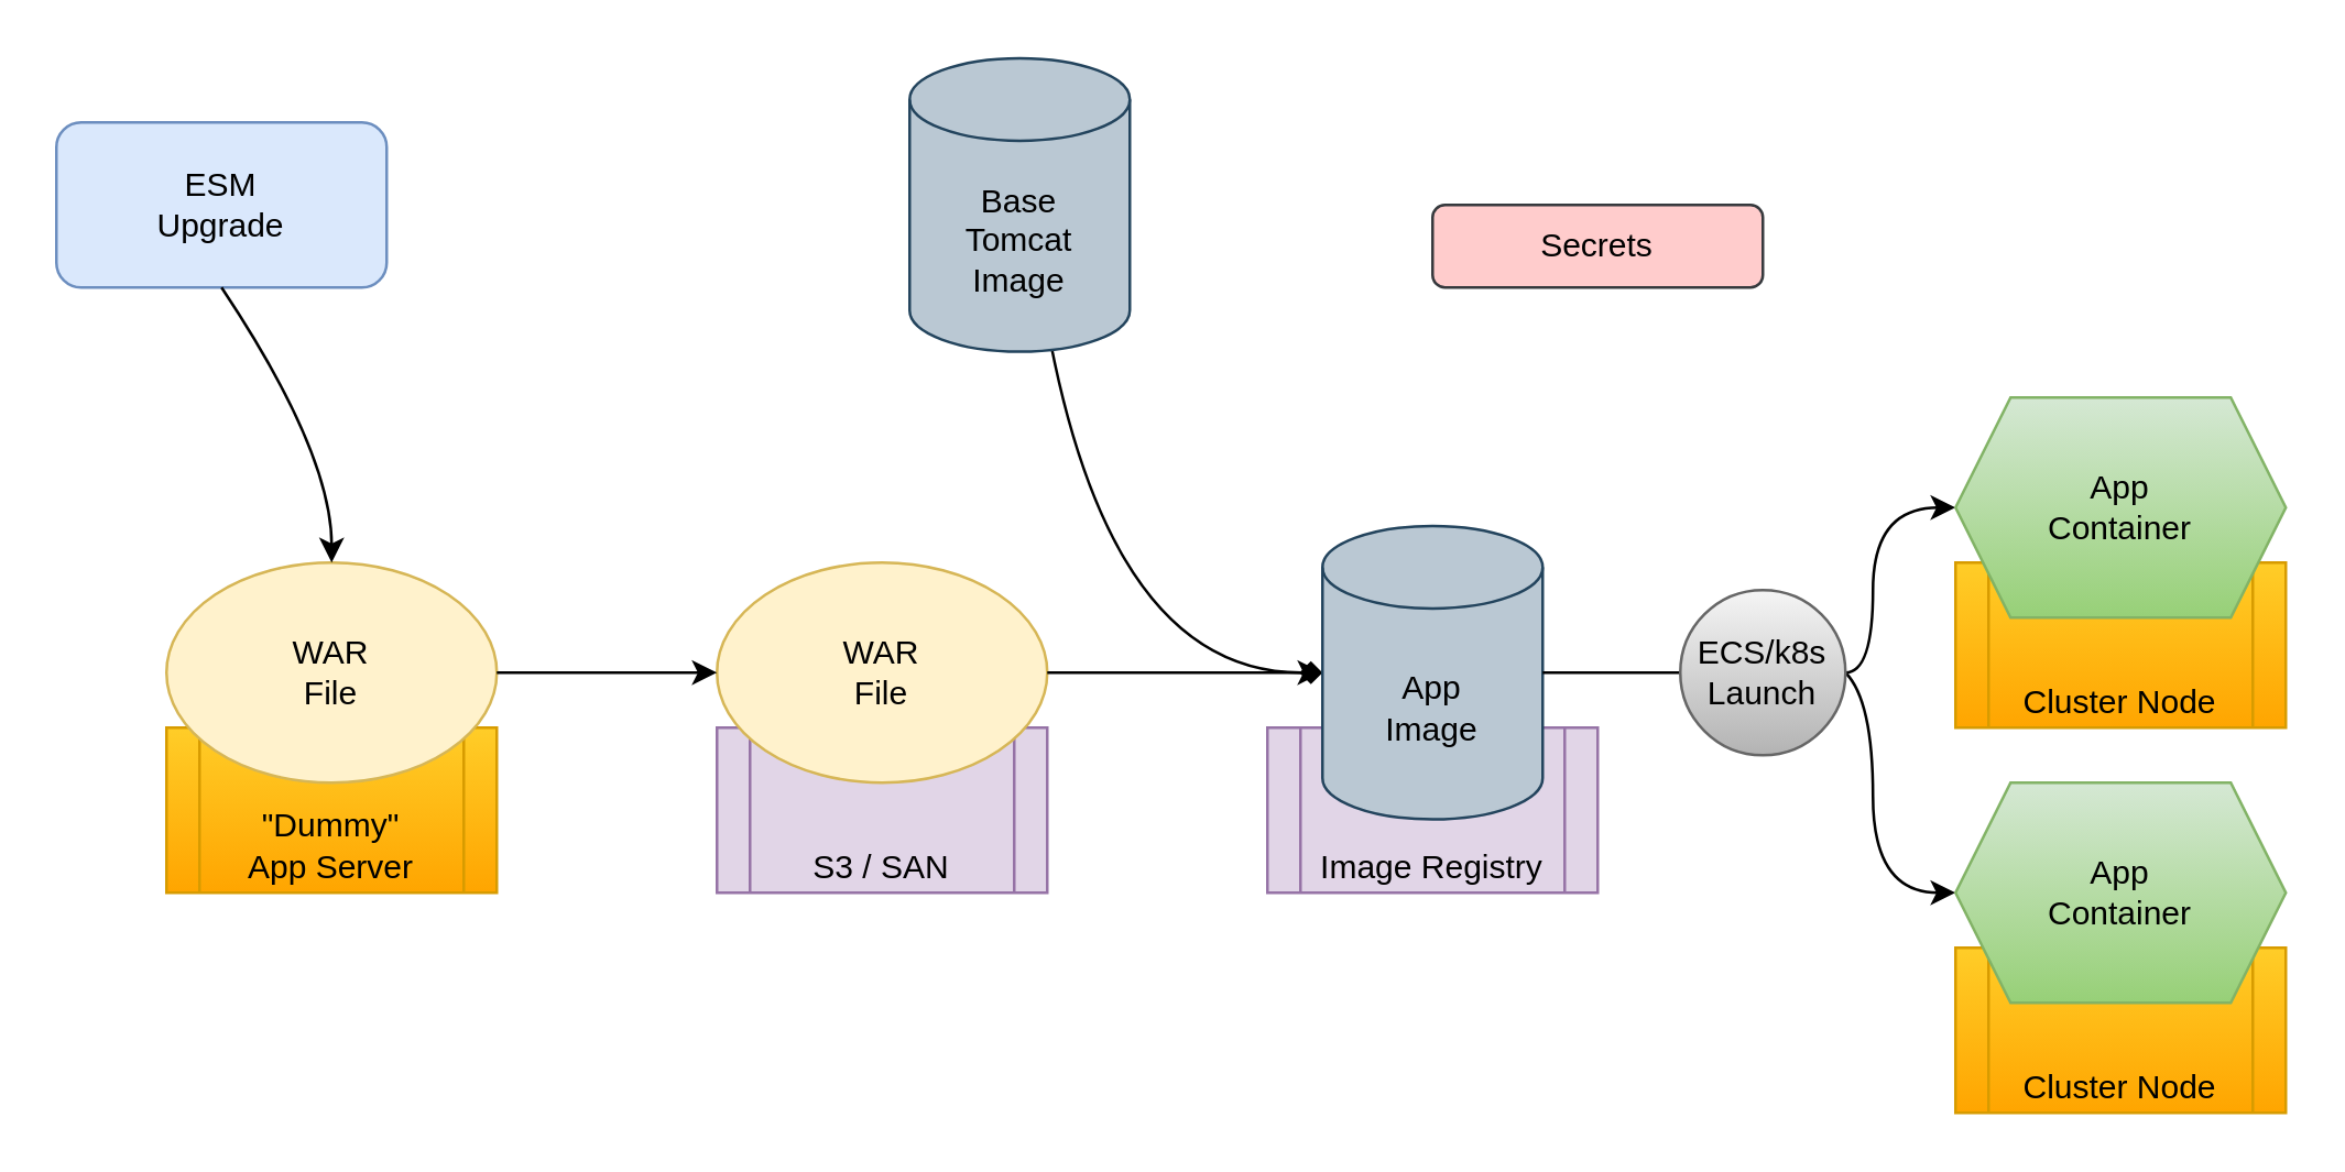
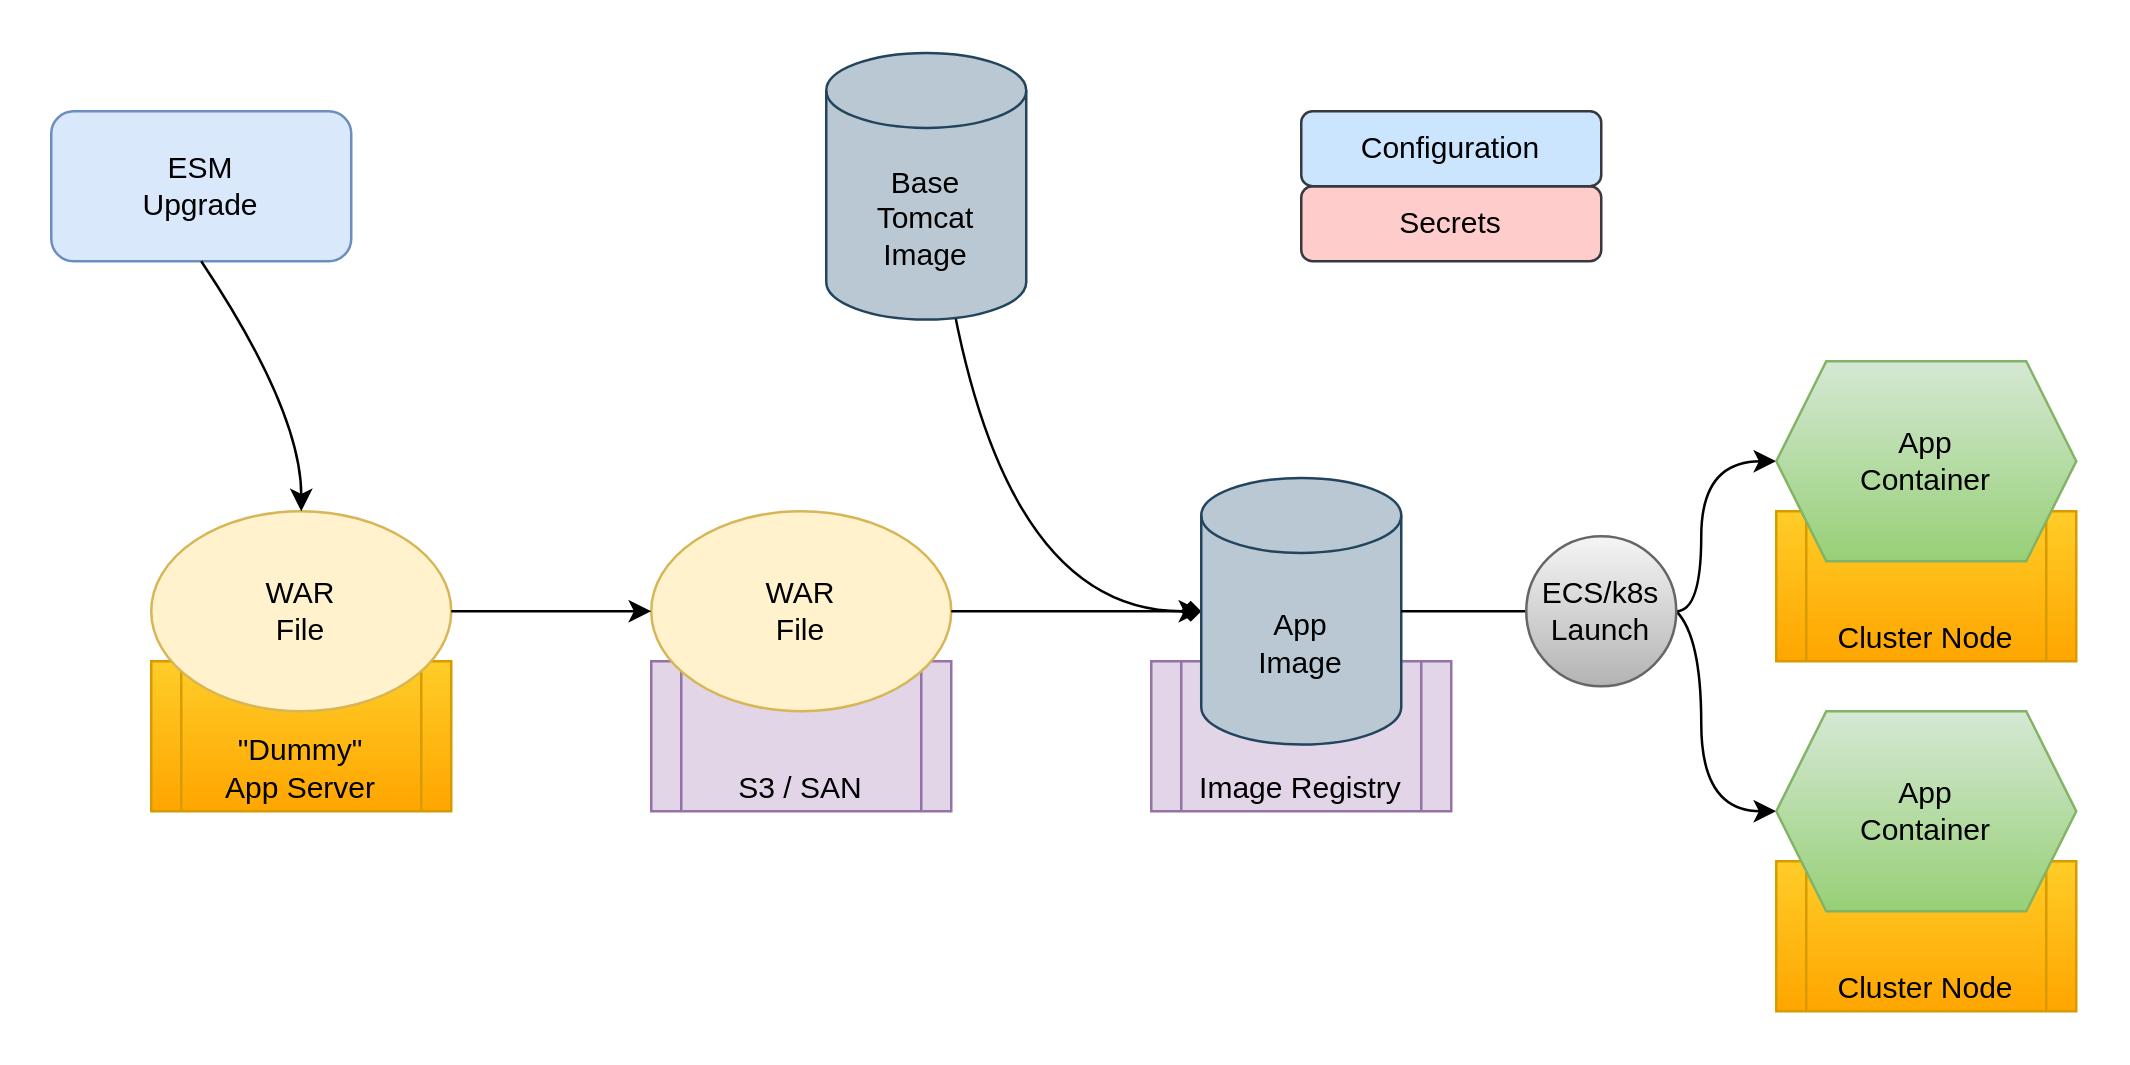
+ <mxCell id="22" value="Configuration" style="rounded=1;whiteSpace=wrap;html=1;verticalAlign=middle;fillColor=#cce5ff;strokeColor=#36393d;" vertex="1" parent="1"><mxGeometry x="520" y="44" width="120" height="30" as="geometry" /></mxCell>
